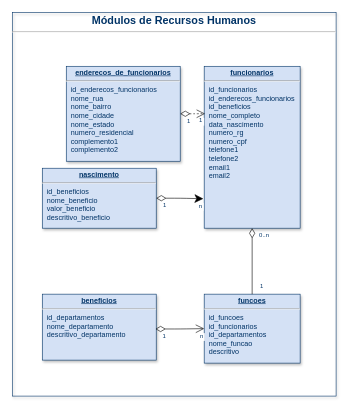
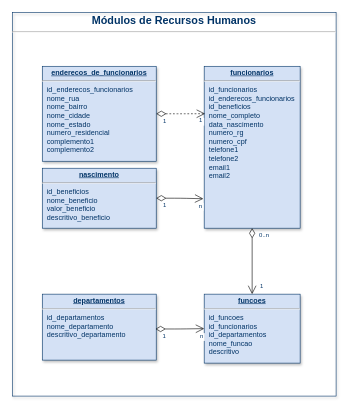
- <mxCell id="8" value="&lt;p style=&quot;margin: 0px; margin-top: 4px; text-align: center; text-decoration: underline;&quot;&gt;&lt;strong&gt;enderecos_de_funcionarios&lt;/strong&gt;&lt;/p&gt;&lt;hr&gt;&lt;p style=&quot;margin: 0px; margin-left: 8px;&quot;&gt;id_enderecos_funcionarios&lt;/p&gt;&lt;p style=&quot;margin: 0px; margin-left: 8px;&quot;&gt;&lt;span style=&quot;background-color: transparent; color: light-dark(rgb(0, 51, 102), rgb(161, 205, 249));&quot;&gt;nome_rua&lt;/span&gt;&lt;br&gt;&lt;/p&gt;&lt;p style=&quot;margin: 0px; margin-left: 8px;&quot;&gt;nome_bairro&lt;/p&gt;&lt;p style=&quot;margin: 0px; margin-left: 8px;&quot;&gt;nome_cidade&lt;br&gt;nome_estado&lt;br&gt;numero_residencial&lt;br&gt;complemento1&lt;/p&gt;&lt;p style=&quot;margin: 0px; margin-left: 8px;&quot;&gt;complemento2&lt;/p&gt;" style="verticalAlign=top;align=left;overflow=fill;fontSize=12;fontFamily=Helvetica;html=1;strokeColor=#003366;shadow=1;fillColor=#D4E1F5;fontColor=#003366" parent="1" vertex="1"><mxGeometry x="110" y="110" width="190" height="158.36" as="geometry" /></mxCell>
+ <mxCell id="8" value="&lt;p style=&quot;margin: 0px; margin-top: 4px; text-align: center; text-decoration: underline;&quot;&gt;&lt;strong&gt;enderecos_de_funcionarios&lt;/strong&gt;&lt;/p&gt;&lt;hr&gt;&lt;p style=&quot;margin: 0px; margin-left: 8px;&quot;&gt;id_enderecos_funcionarios&lt;/p&gt;&lt;p style=&quot;margin: 0px; margin-left: 8px;&quot;&gt;&lt;span style=&quot;background-color: transparent; color: light-dark(rgb(0, 51, 102), rgb(161, 205, 249));&quot;&gt;nome_rua&lt;/span&gt;&lt;br&gt;&lt;/p&gt;&lt;p style=&quot;margin: 0px; margin-left: 8px;&quot;&gt;nome_bairro&lt;/p&gt;&lt;p style=&quot;margin: 0px; margin-left: 8px;&quot;&gt;nome_cidade&lt;br&gt;nome_estado&lt;br&gt;numero_residencial&lt;br&gt;complemento1&lt;/p&gt;&lt;p style=&quot;margin: 0px; margin-left: 8px;&quot;&gt;complemento2&lt;/p&gt;" style="verticalAlign=top;align=left;overflow=fill;fontSize=12;fontFamily=Helvetica;html=1;strokeColor=#003366;shadow=1;fillColor=#D4E1F5;fontColor=#003366" parent="1" vertex="1"><mxGeometry x="70" y="110" width="190" height="158.36" as="geometry" /></mxCell>
- <mxCell id="13" value="" style="endArrow=classic;endSize=12;startArrow=diamondThin;startSize=14;startFill=0;edgeStyle=orthogonalEdgeStyle;exitX=1;exitY=0.5;exitDx=0;exitDy=0;entryX=-0.009;entryY=0.818;entryDx=0;entryDy=0;entryPerimeter=0;" parent="1" source="12" target="4" edge="1"><mxGeometry x="620" y="340" as="geometry"><mxPoint x="430" y="390" as="sourcePoint" /><mxPoint x="430" y="500" as="targetPoint" /></mxGeometry></mxCell>
+ <mxCell id="13" value="" style="endArrow=open;endSize=12;startArrow=diamondThin;startSize=14;startFill=0;edgeStyle=orthogonalEdgeStyle;exitX=1;exitY=0.5;exitDx=0;exitDy=0;entryX=-0.009;entryY=0.818;entryDx=0;entryDy=0;entryPerimeter=0;" parent="1" source="12" target="4" edge="1"><mxGeometry x="620" y="340" as="geometry"><mxPoint x="430" y="390" as="sourcePoint" /><mxPoint x="430" y="500" as="targetPoint" /></mxGeometry></mxCell>
- <mxCell id="5" value="" style="endArrow=none;endSize=12;startArrow=diamondThin;startSize=14;startFill=0;edgeStyle=orthogonalEdgeStyle;" parent="1" source="4" target="3" edge="1"><mxGeometry x="620" y="340" as="geometry"><mxPoint x="920" y="480" as="sourcePoint" /><mxPoint x="1080" y="480" as="targetPoint" /></mxGeometry></mxCell>
+ <mxCell id="5" value="" style="endArrow=open;endSize=12;startArrow=diamondThin;startSize=14;startFill=0;edgeStyle=orthogonalEdgeStyle" parent="1" source="4" target="3" edge="1"><mxGeometry x="620" y="340" as="geometry"><mxPoint x="920" y="480" as="sourcePoint" /><mxPoint x="1080" y="480" as="targetPoint" /></mxGeometry></mxCell>
- <mxCell id="16" value="&lt;p style=&quot;margin: 0px; margin-top: 4px; text-align: center; text-decoration: underline;&quot;&gt;&lt;strong&gt;beneficios&lt;/strong&gt;&lt;/p&gt;&lt;hr&gt;&lt;p style=&quot;margin: 0px; margin-left: 8px;&quot;&gt;id_departamentos&lt;/p&gt;&lt;p style=&quot;margin: 0px; margin-left: 8px;&quot;&gt;&lt;span style=&quot;background-color: transparent; color: light-dark(rgb(0, 51, 102), rgb(161, 205, 249));&quot;&gt;nome_departamento&lt;/span&gt;&lt;br&gt;&lt;/p&gt;&lt;p style=&quot;margin: 0px; margin-left: 8px;&quot;&gt;&lt;span style=&quot;background-color: transparent; color: light-dark(rgb(0, 51, 102), rgb(161, 205, 249));&quot;&gt;descritivo_departamento&lt;/span&gt;&lt;br&gt;&lt;/p&gt;" style="verticalAlign=top;align=left;overflow=fill;fontSize=12;fontFamily=Helvetica;html=1;strokeColor=#003366;shadow=1;fillColor=#D4E1F5;fontColor=#003366" parent="1" vertex="1"><mxGeometry x="70" y="490" width="190" height="110" as="geometry" /></mxCell>
+ <mxCell id="16" value="&lt;p style=&quot;margin: 0px; margin-top: 4px; text-align: center; text-decoration: underline;&quot;&gt;&lt;strong&gt;departamentos&lt;/strong&gt;&lt;/p&gt;&lt;hr&gt;&lt;p style=&quot;margin: 0px; margin-left: 8px;&quot;&gt;id_departamentos&lt;/p&gt;&lt;p style=&quot;margin: 0px; margin-left: 8px;&quot;&gt;&lt;span style=&quot;background-color: transparent; color: light-dark(rgb(0, 51, 102), rgb(161, 205, 249));&quot;&gt;nome_departamento&lt;/span&gt;&lt;br&gt;&lt;/p&gt;&lt;p style=&quot;margin: 0px; margin-left: 8px;&quot;&gt;&lt;span style=&quot;background-color: transparent; color: light-dark(rgb(0, 51, 102), rgb(161, 205, 249));&quot;&gt;descritivo_departamento&lt;/span&gt;&lt;br&gt;&lt;/p&gt;" style="verticalAlign=top;align=left;overflow=fill;fontSize=12;fontFamily=Helvetica;html=1;strokeColor=#003366;shadow=1;fillColor=#D4E1F5;fontColor=#003366" parent="1" vertex="1"><mxGeometry x="70" y="490" width="190" height="110" as="geometry" /></mxCell>
